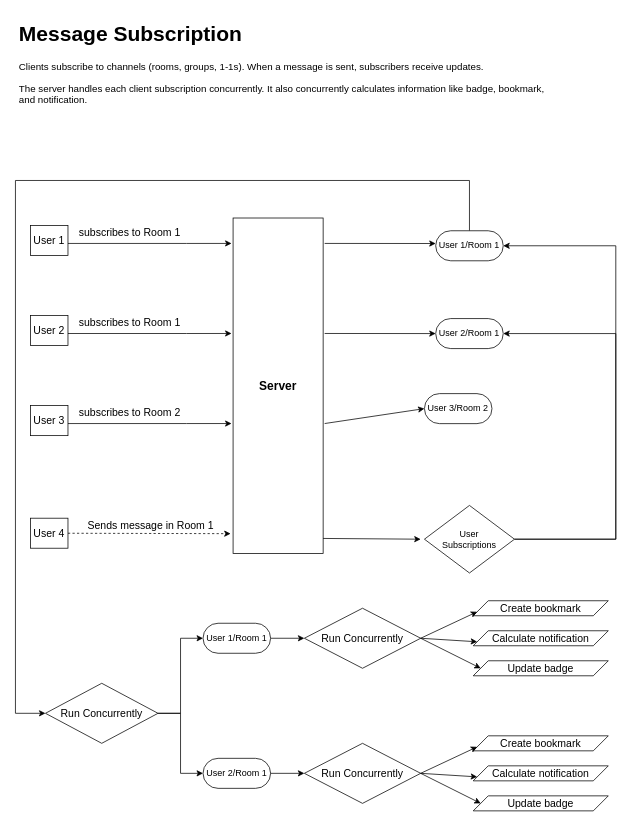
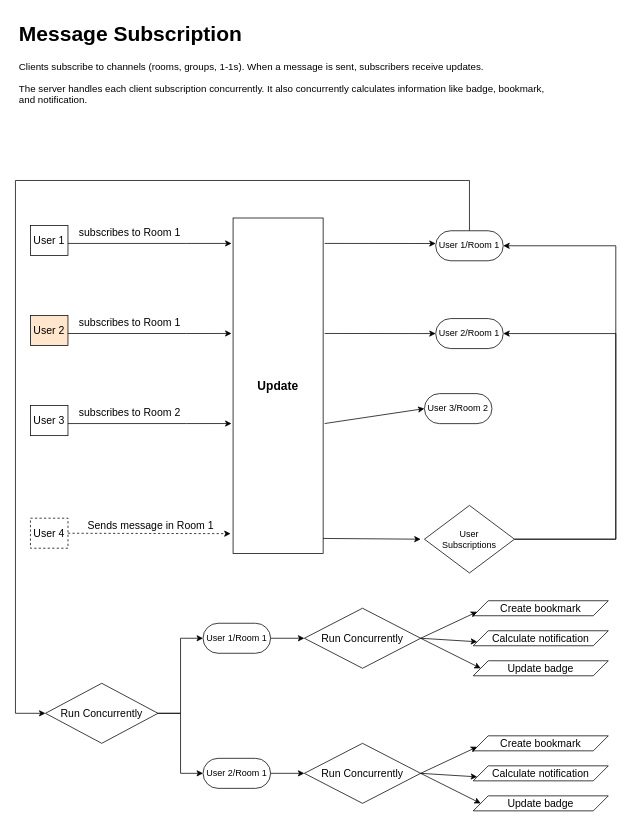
- <mxCell id="26" value="User 2" style="rounded=0;whiteSpace=wrap;html=1;fontSize=14;" vertex="1" parent="1"><mxGeometry x="40" y="420" width="50" height="40" as="geometry" /></mxCell>
+ <mxCell id="26" value="User 2" style="rounded=0;whiteSpace=wrap;html=1;fontSize=14;fillColor=#ffe6cc;" vertex="1" parent="1"><mxGeometry x="40" y="420" width="50" height="40" as="geometry" /></mxCell>
- <mxCell id="6" value="&lt;b style=&quot;font-size: 16px;&quot;&gt;Server&lt;/b&gt;" style="rounded=0;whiteSpace=wrap;html=1;fontSize=16;" vertex="1" parent="1"><mxGeometry x="310" y="290" width="120" height="447" as="geometry" /></mxCell>
+ <mxCell id="6" value="&lt;b style=&quot;font-size: 16px;&quot;&gt;Update&lt;/b&gt;" style="rounded=0;whiteSpace=wrap;html=1;fontSize=16;" vertex="1" parent="1"><mxGeometry x="310" y="290" width="120" height="447" as="geometry" /></mxCell>
- <mxCell id="28" value="User 4" style="rounded=0;whiteSpace=wrap;html=1;fontSize=14;" vertex="1" parent="1"><mxGeometry x="40" y="690" width="50" height="40" as="geometry" /></mxCell>
+ <mxCell id="28" value="User 4" style="rounded=0;whiteSpace=wrap;html=1;fontSize=14;dashed=1;" vertex="1" parent="1"><mxGeometry x="40" y="690" width="50" height="40" as="geometry" /></mxCell>
